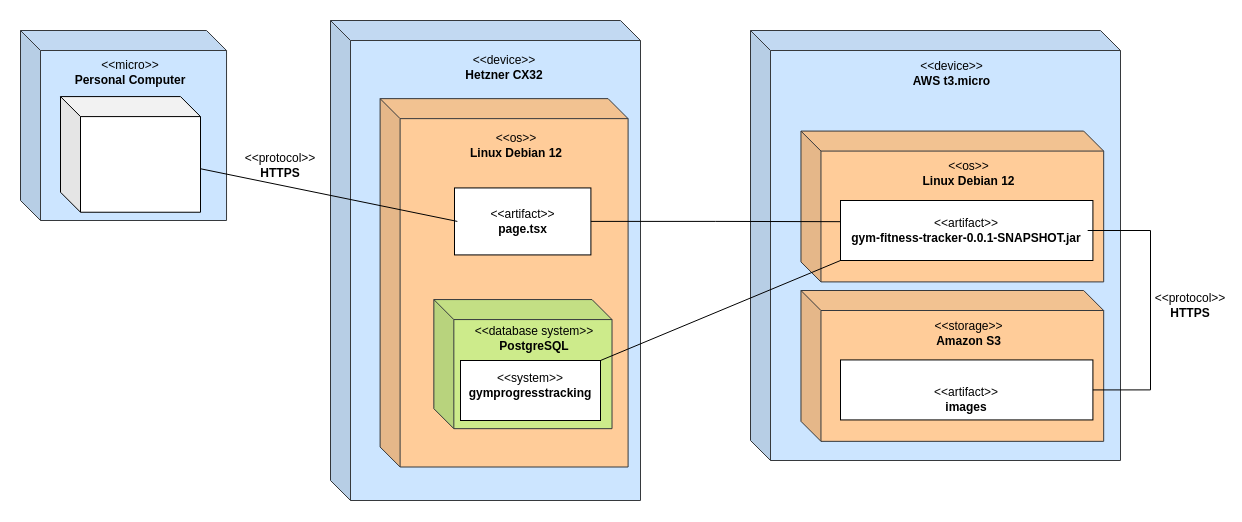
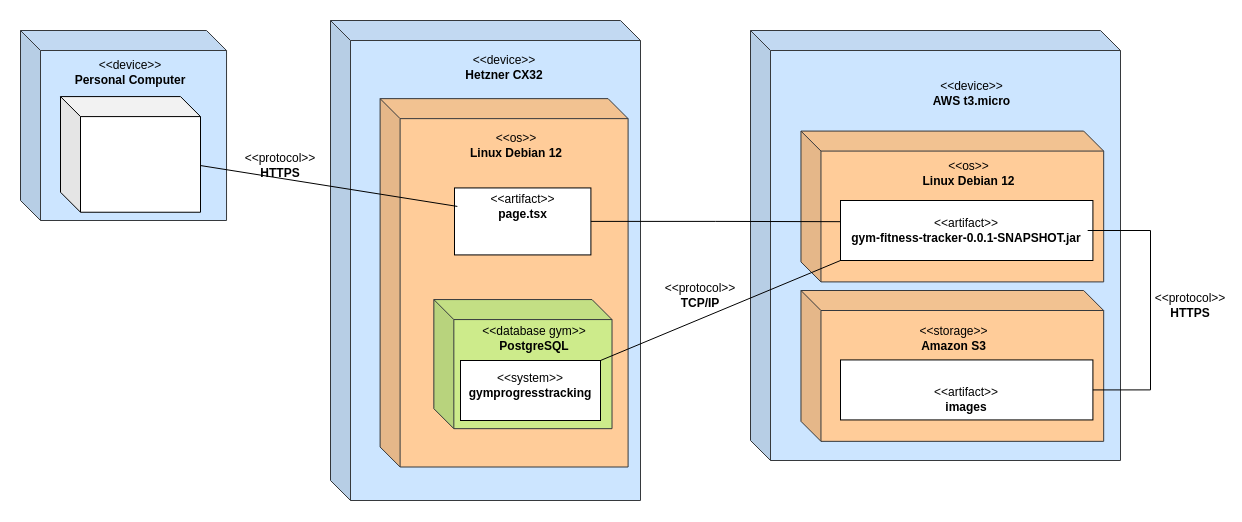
- <mxCell id="4" value="&amp;lt;&amp;lt;micro&amp;gt;&amp;gt;&lt;div&gt;&lt;b&gt;Personal Computer&lt;/b&gt;&lt;/div&gt;" style="text;html=1;align=center;verticalAlign=middle;whiteSpace=wrap;rounded=0;" parent="2" vertex="1"><mxGeometry x="40" y="30.003" width="140" height="24.783" as="geometry" /></mxCell>
+ <mxCell id="4" value="&amp;lt;&amp;lt;device&amp;gt;&amp;gt;&lt;div&gt;&lt;b&gt;Personal Computer&lt;/b&gt;&lt;/div&gt;" style="text;html=1;align=center;verticalAlign=middle;whiteSpace=wrap;rounded=0;" parent="2" vertex="1"><mxGeometry x="40" y="30.003" width="140" height="24.783" as="geometry" /></mxCell>
- <mxCell id="25" value="&amp;lt;&amp;lt;device&amp;gt;&amp;gt;&lt;div&gt;&lt;b&gt;AWS t3.micro&lt;/b&gt;&lt;/div&gt;" style="text;html=1;align=center;verticalAlign=middle;whiteSpace=wrap;rounded=0;" parent="23" vertex="1"><mxGeometry x="84.091" y="30.173" width="235.455" height="24.924" as="geometry" /></mxCell>
+ <mxCell id="25" value="&amp;lt;&amp;lt;device&amp;gt;&amp;gt;&lt;div&gt;&lt;b&gt;AWS t3.micro&lt;/b&gt;&lt;/div&gt;" style="text;html=1;align=center;verticalAlign=middle;whiteSpace=wrap;rounded=0;" parent="23" vertex="1"><mxGeometry x="104.091" y="50.173" width="235.455" height="24.924" as="geometry" /></mxCell>
- <mxCell id="15" value="&amp;lt;&amp;lt;artifact&amp;gt;&amp;gt;&lt;div&gt;&lt;b&gt;page.tsx&lt;/b&gt;&lt;/div&gt;" style="text;html=1;align=center;verticalAlign=middle;whiteSpace=wrap;rounded=0;" parent="13" vertex="1"><mxGeometry x="2.842" y="17.358" width="130.717" height="32.249" as="geometry" /></mxCell>
+ <mxCell id="15" value="&amp;lt;&amp;lt;artifact&amp;gt;&amp;gt;&lt;div&gt;&lt;b&gt;page.tsx&lt;/b&gt;&lt;/div&gt;" style="text;html=1;align=center;verticalAlign=middle;whiteSpace=wrap;rounded=0;" parent="13" vertex="1"><mxGeometry x="2.842" y="2.358" width="130.717" height="32.249" as="geometry" /></mxCell>
+ <mxCell id="43" value="&amp;lt;&amp;lt;protocol&amp;gt;&amp;gt;&lt;div&gt;&lt;b&gt;TCP/IP&lt;/b&gt;&lt;/div&gt;" style="text;html=1;align=center;verticalAlign=middle;whiteSpace=wrap;rounded=0;" parent="1" vertex="1"><mxGeometry x="670" y="280" width="60" height="30" as="geometry" /></mxCell>
- <mxCell id="34" value="&amp;lt;&amp;lt;storage&amp;gt;&amp;gt;&lt;div&gt;&lt;b&gt;Amazon S3&lt;/b&gt;&lt;/div&gt;" style="text;html=1;align=center;verticalAlign=middle;whiteSpace=wrap;rounded=0;" parent="32" vertex="1"><mxGeometry x="50.455" y="30.173" width="235.455" height="24.924" as="geometry" /></mxCell>
+ <mxCell id="34" value="&amp;lt;&amp;lt;storage&amp;gt;&amp;gt;&lt;div&gt;&lt;b&gt;Amazon S3&lt;/b&gt;&lt;/div&gt;" style="text;html=1;align=center;verticalAlign=middle;whiteSpace=wrap;rounded=0;" parent="32" vertex="1"><mxGeometry x="35.455" y="35.173" width="235.455" height="24.924" as="geometry" /></mxCell>
- <mxCell id="18" value="&amp;lt;&amp;lt;database system&amp;gt;&amp;gt;&lt;div&gt;&lt;b&gt;PostgreSQL&lt;/b&gt;&lt;/div&gt;" style="text;html=1;align=center;verticalAlign=middle;whiteSpace=wrap;rounded=0;" parent="16" vertex="1"><mxGeometry x="23.759" y="22.326" width="154.434" height="33.488" as="geometry" /></mxCell>
+ <mxCell id="18" value="&amp;lt;&amp;lt;database gym&amp;gt;&amp;gt;&lt;div&gt;&lt;b&gt;PostgreSQL&lt;/b&gt;&lt;/div&gt;" style="text;html=1;align=center;verticalAlign=middle;whiteSpace=wrap;rounded=0;" parent="16" vertex="1"><mxGeometry x="23.759" y="22.326" width="154.434" height="33.488" as="geometry" /></mxCell>
